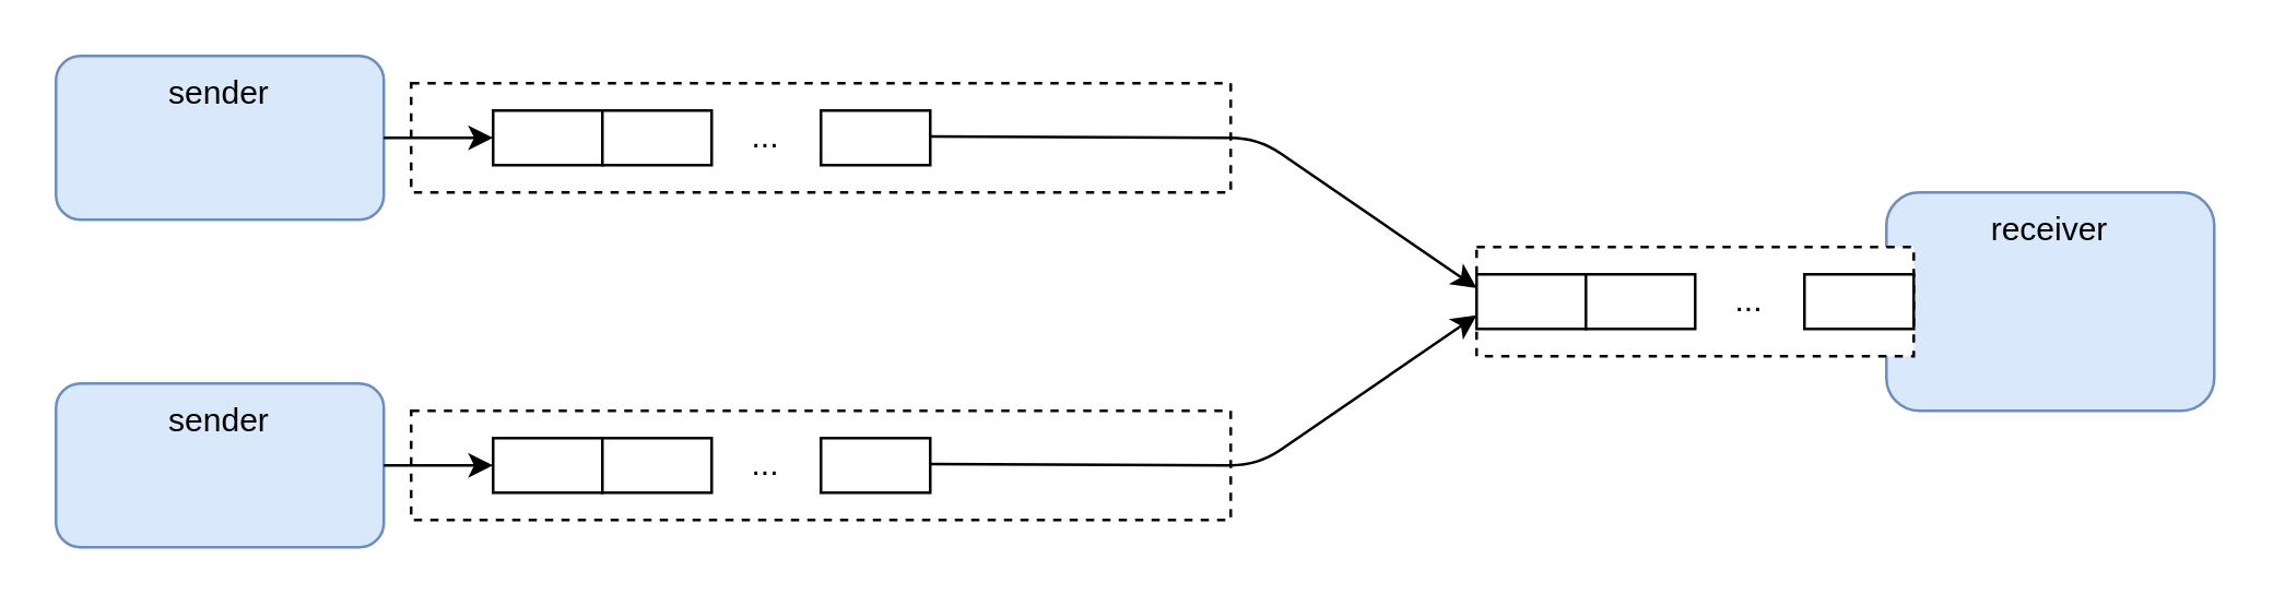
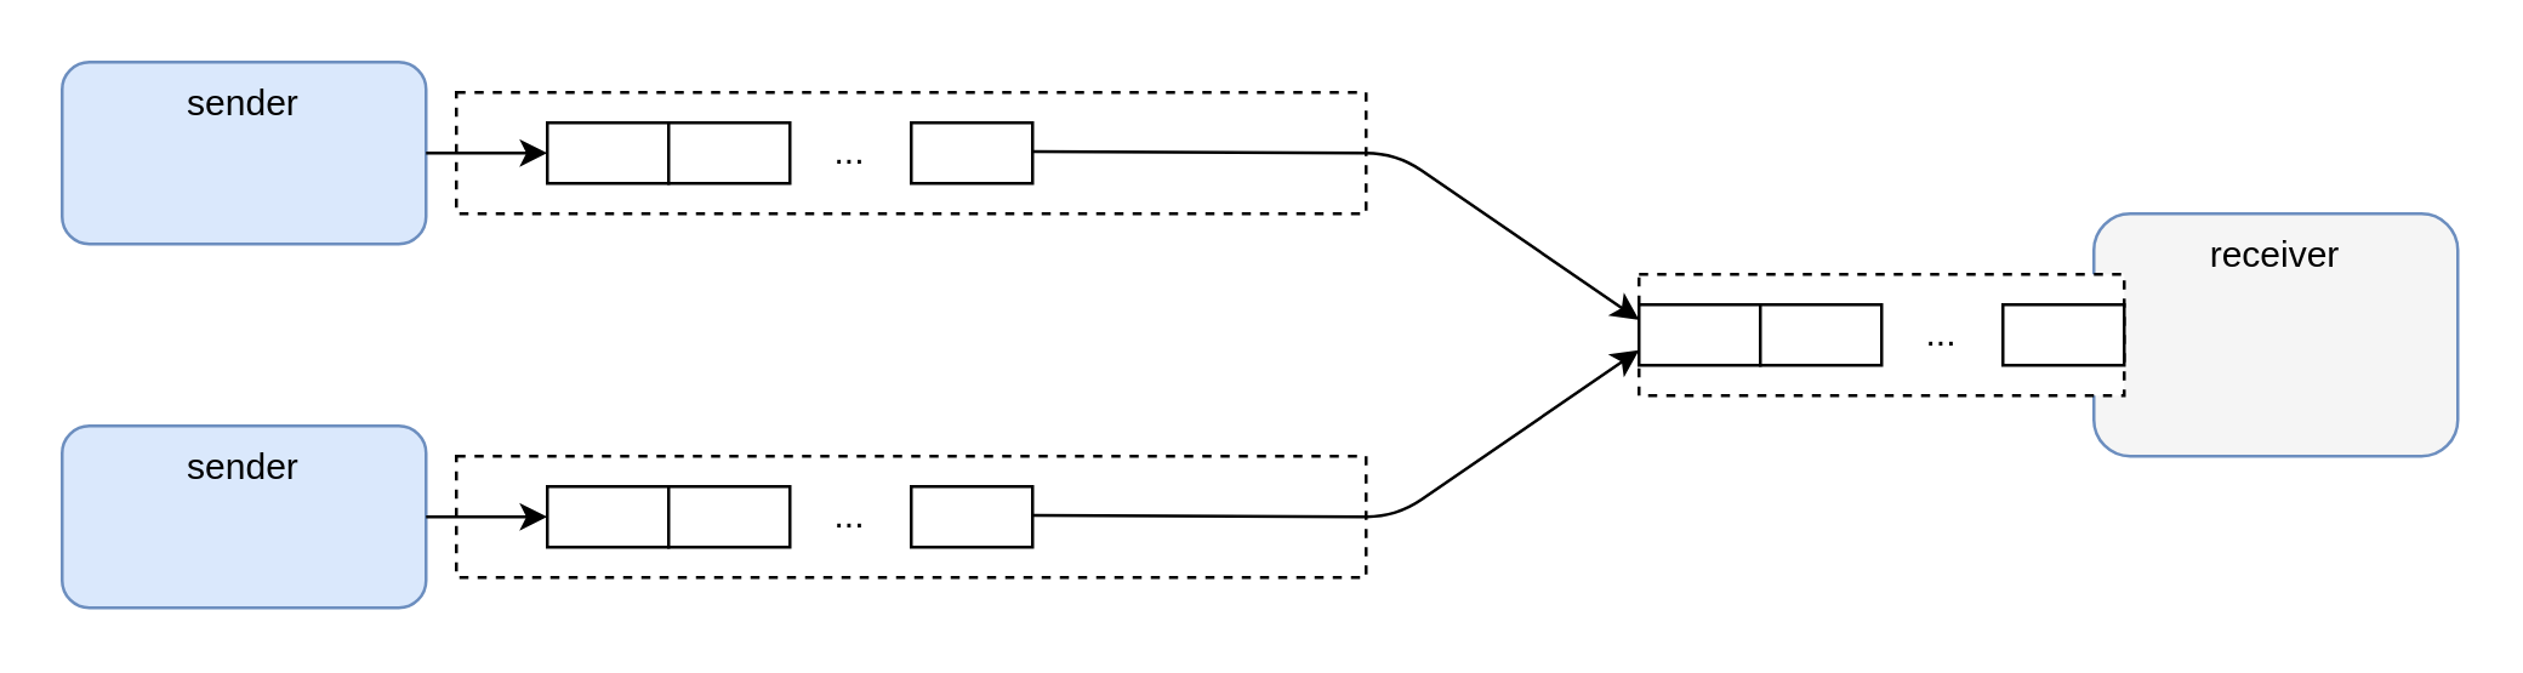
- <mxCell id="2" value="receiver" style="rounded=1;whiteSpace=wrap;html=1;fillColor=#dae8fc;strokeColor=#6c8ebf;verticalAlign=top;" vertex="1" parent="1"><mxGeometry x="690" y="70" width="120" height="80" as="geometry" /></mxCell>
+ <mxCell id="2" value="receiver" style="rounded=1;whiteSpace=wrap;html=1;fillColor=#f5f5f5;strokeColor=#6c8ebf;verticalAlign=top;" vertex="1" parent="1"><mxGeometry x="690" y="70" width="120" height="80" as="geometry" /></mxCell>
